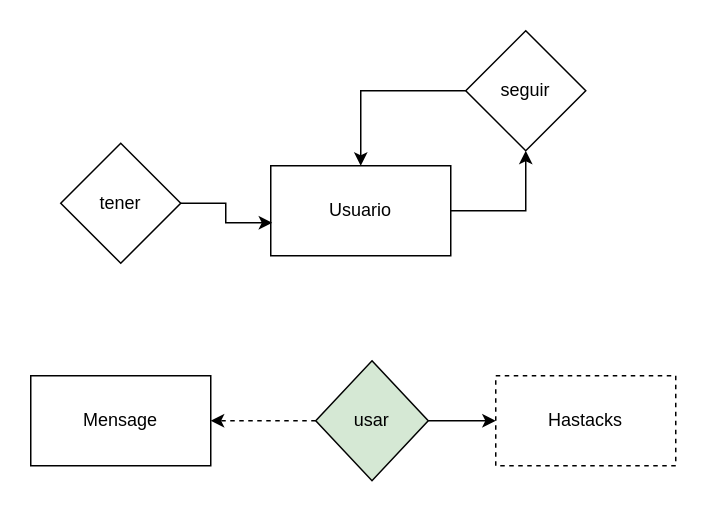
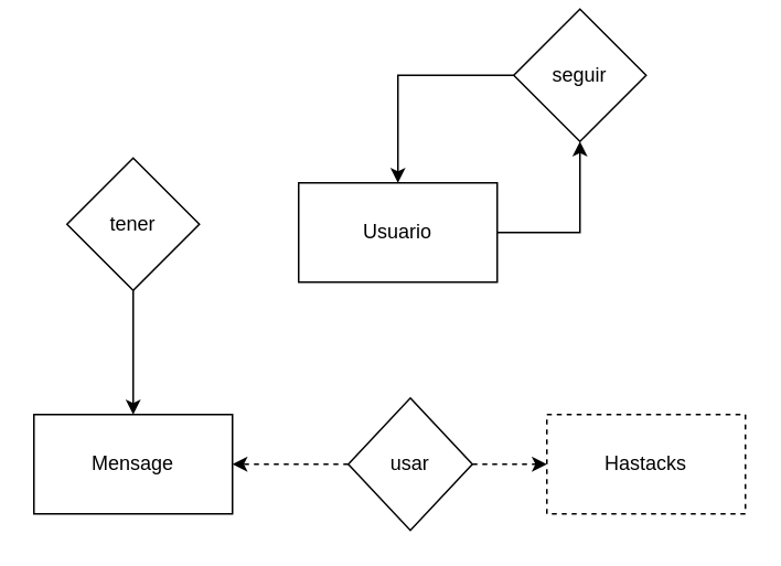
- <mxCell id="7" value="seguir" style="rhombus;whiteSpace=wrap;html=1;" vertex="1" parent="1"><mxGeometry x="310" y="20" width="80" height="80" as="geometry" /></mxCell>
+ <mxCell id="7" value="seguir" style="rhombus;whiteSpace=wrap;html=1;" vertex="1" parent="1"><mxGeometry x="310" y="5" width="80" height="80" as="geometry" /></mxCell>
- <mxCell id="10" style="edgeStyle=orthogonalEdgeStyle;rounded=0;orthogonalLoop=1;jettySize=auto;html=1;entryX=0.008;entryY=0.633;entryDx=0;entryDy=0;entryPerimeter=0;" edge="1" parent="1" source="9" target="3"><mxGeometry relative="1" as="geometry" /></mxCell>
+ <mxCell id="8" style="edgeStyle=orthogonalEdgeStyle;rounded=0;orthogonalLoop=1;jettySize=auto;html=1;" edge="1" parent="1" source="9" target="4"><mxGeometry relative="1" as="geometry" /></mxCell>
- <mxCell id="13" value="usar" style="rhombus;whiteSpace=wrap;html=1;fillColor=#d5e8d4;" vertex="1" parent="1"><mxGeometry x="210" y="240" width="75" height="80" as="geometry" /></mxCell>
+ <mxCell id="13" value="usar" style="rhombus;whiteSpace=wrap;html=1;" vertex="1" parent="1"><mxGeometry x="210" y="240" width="75" height="80" as="geometry" /></mxCell>
- <mxCell id="12" style="edgeStyle=orthogonalEdgeStyle;rounded=0;orthogonalLoop=1;jettySize=auto;html=1;entryX=0;entryY=0.5;entryDx=0;entryDy=0;" edge="1" parent="1" source="13" target="5"><mxGeometry relative="1" as="geometry" /></mxCell>
+ <mxCell id="12" style="edgeStyle=orthogonalEdgeStyle;rounded=0;orthogonalLoop=1;jettySize=auto;html=1;entryX=0;entryY=0.5;entryDx=0;entryDy=0;dashed=1;" edge="1" parent="1" source="13" target="5"><mxGeometry relative="1" as="geometry" /></mxCell>
